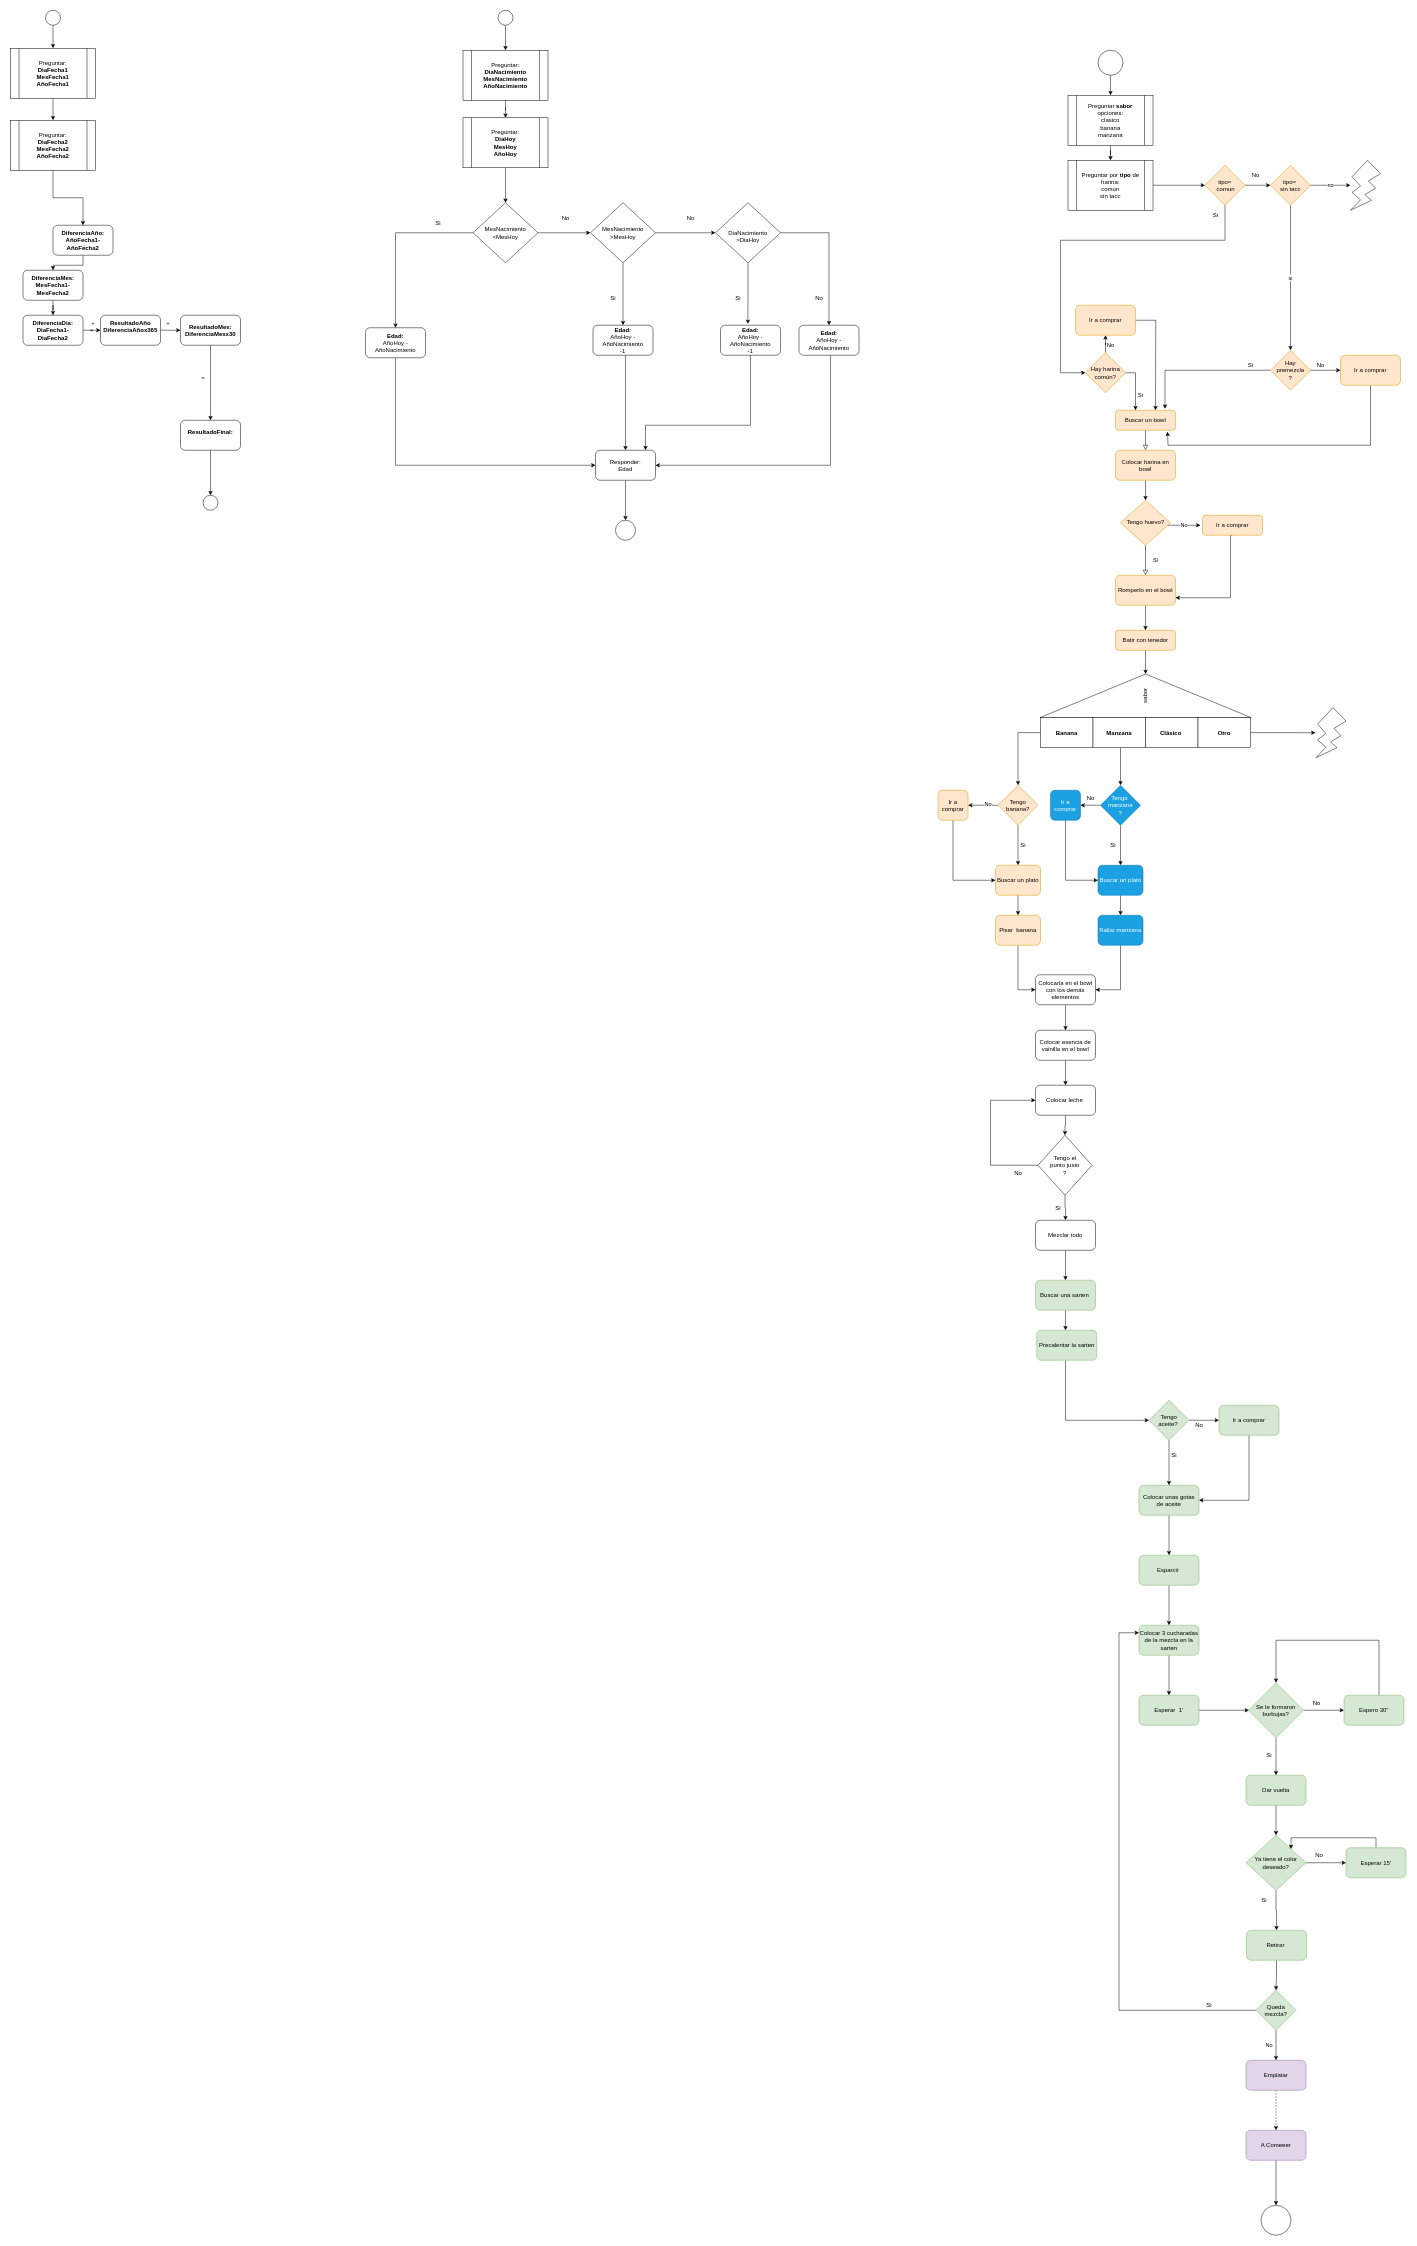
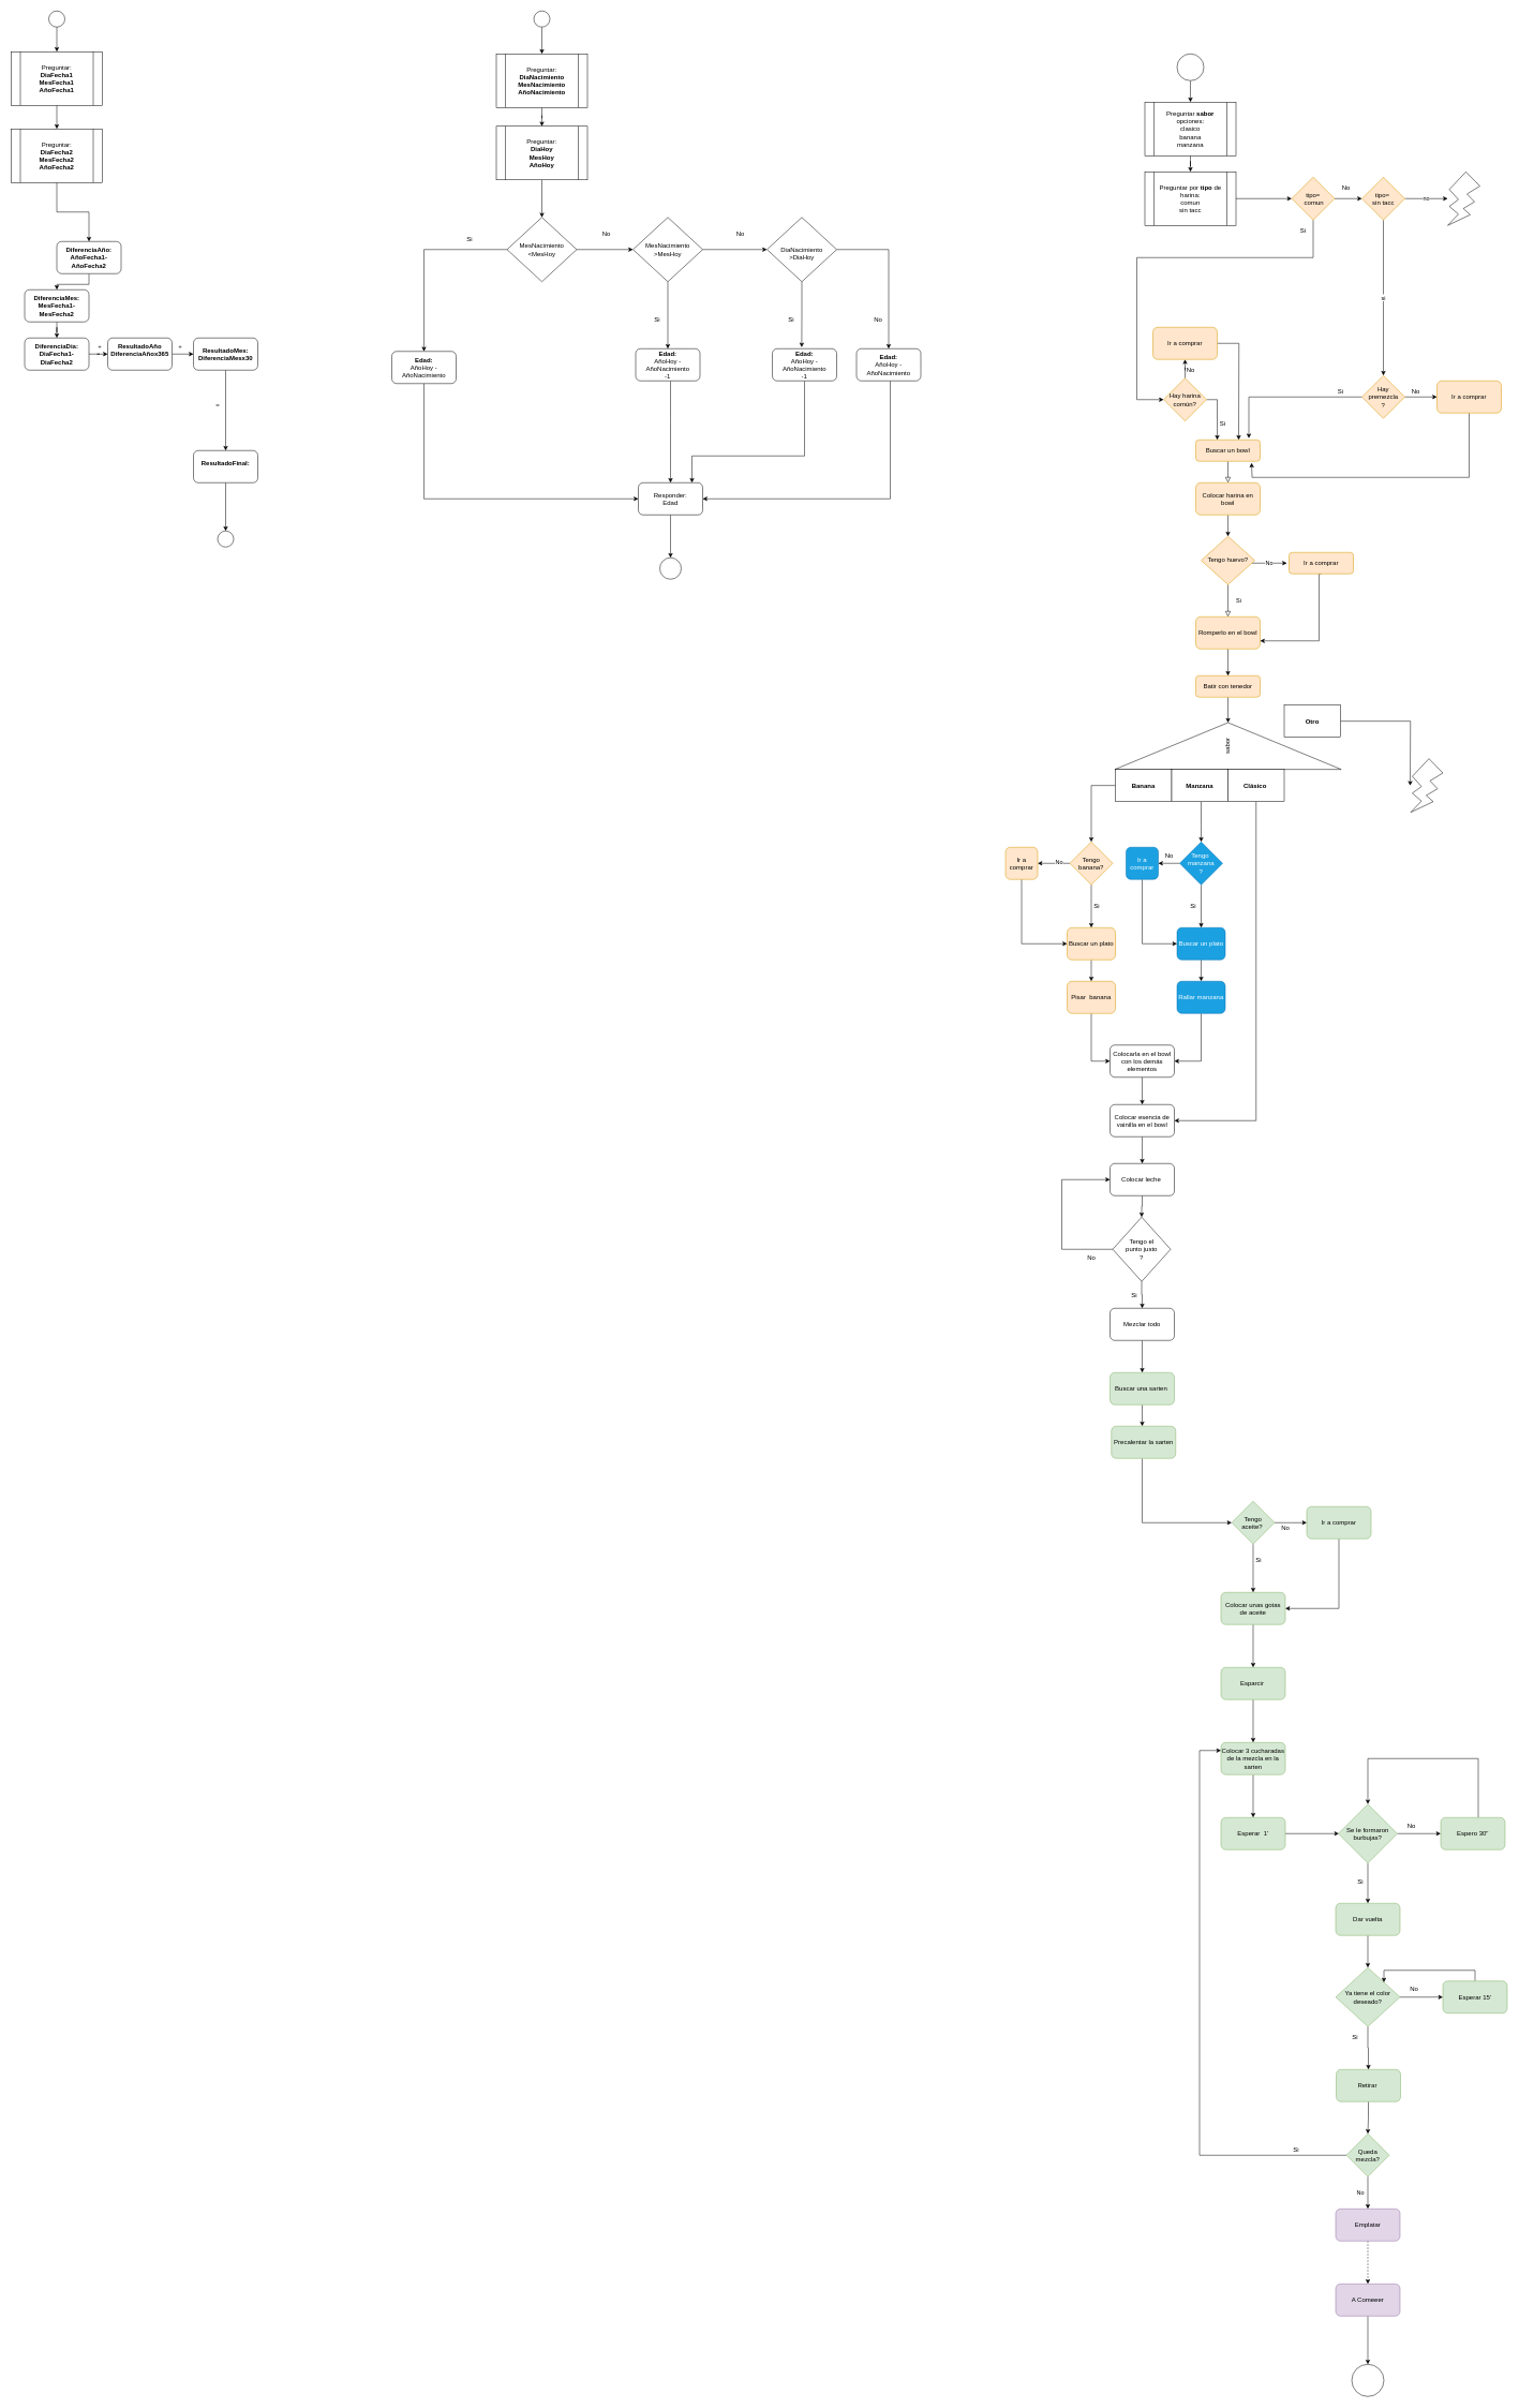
- <mxCell id="112" value="Otro" style="rounded=0;whiteSpace=wrap;html=1;fontStyle=1" parent="1" vertex="1"><mxGeometry x="2395" y="1434.8" width="105" height="60" as="geometry" /></mxCell>
+ <mxCell id="112" value="Otro" style="rounded=0;whiteSpace=wrap;html=1;fontStyle=1" parent="1" vertex="1"><mxGeometry x="2395" y="1314.8" width="105" height="60" as="geometry" /></mxCell>
+ <mxCell id="109" style="edgeStyle=orthogonalEdgeStyle;rounded=0;orthogonalLoop=1;jettySize=auto;html=1;entryX=1;entryY=0.5;entryDx=0;entryDy=0;" parent="1" source="110" target="38" edge="1"><mxGeometry relative="1" as="geometry"><Array as="points"><mxPoint x="2343" y="2090" /></Array></mxGeometry></mxCell>
